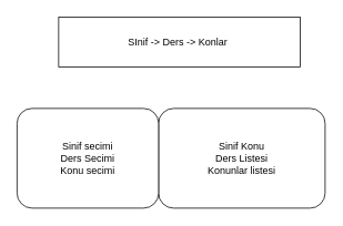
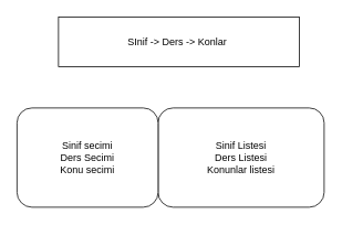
- <mxCell id="3" value="Sinif Konu&lt;br&gt;Ders Listesi&lt;br&gt;Konunlar listesi" style="rounded=1;whiteSpace=wrap;html=1;" vertex="1" parent="1"><mxGeometry x="190" y="130" width="200" height="120" as="geometry" /></mxCell>
+ <mxCell id="3" value="Sinif Listesi&lt;br&gt;Ders Listesi&lt;br&gt;Konunlar listesi" style="rounded=1;whiteSpace=wrap;html=1;" vertex="1" parent="1"><mxGeometry x="190" y="130" width="200" height="120" as="geometry" /></mxCell>
